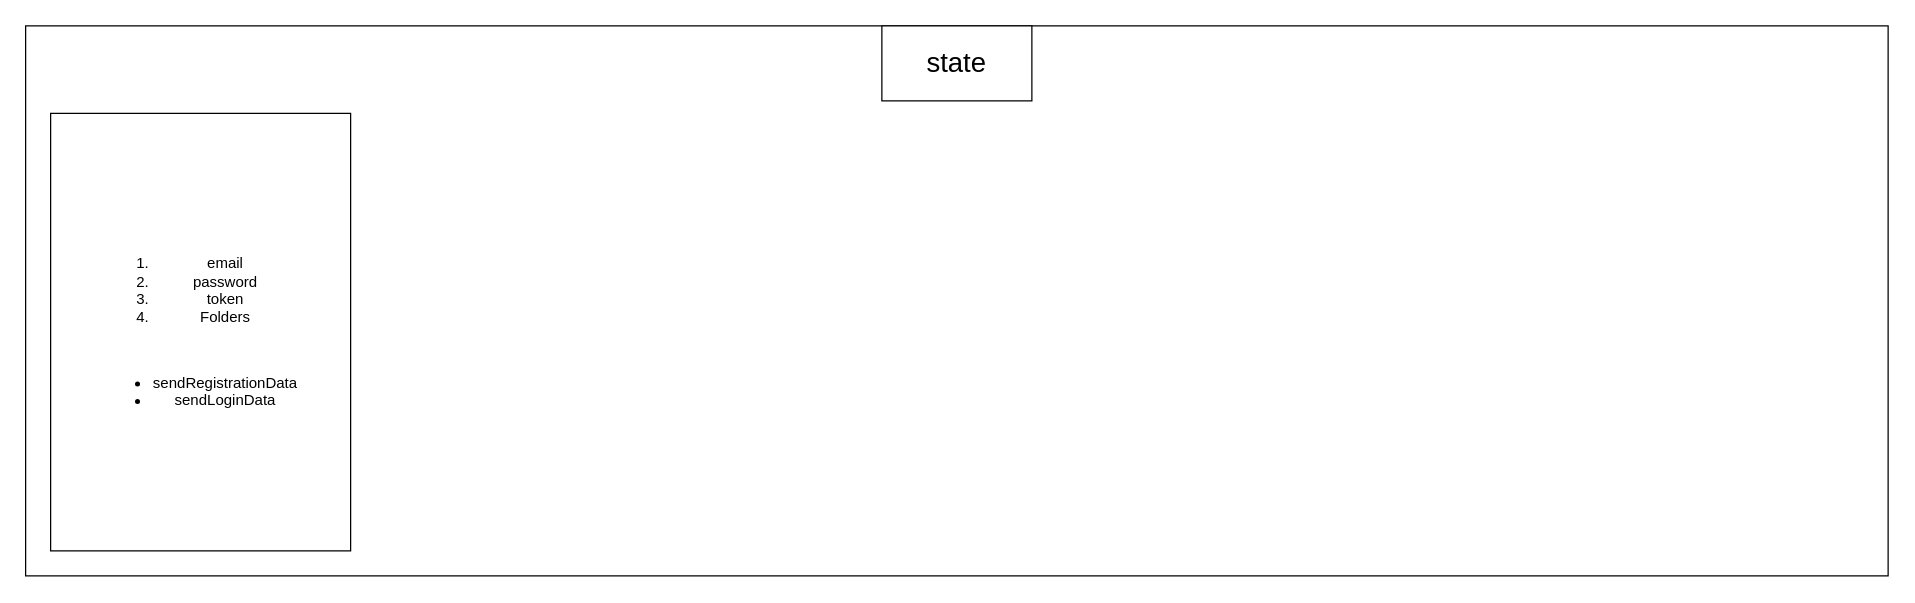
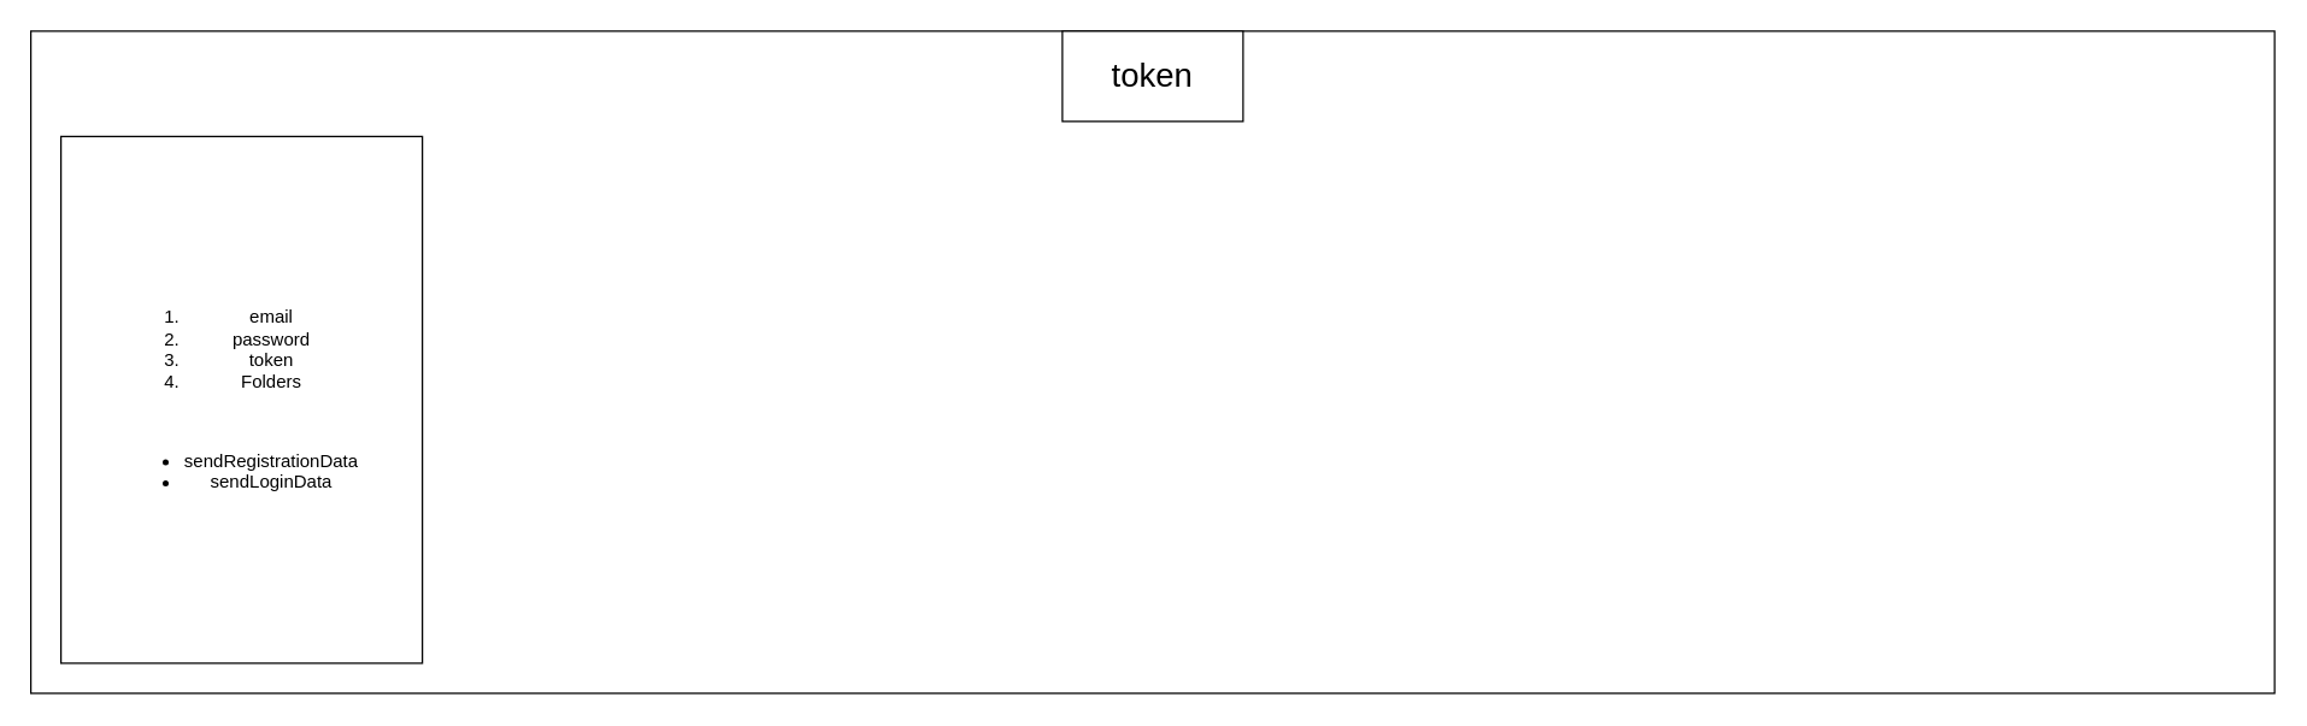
- <mxCell id="3" value="&lt;font style=&quot;font-size: 22px&quot;&gt;state&lt;/font&gt;" style="rounded=0;whiteSpace=wrap;html=1;" parent="1" vertex="1"><mxGeometry x="705" y="20" width="120" height="60" as="geometry" /></mxCell>
+ <mxCell id="3" value="&lt;font style=&quot;font-size: 22px&quot;&gt;token&lt;/font&gt;" style="rounded=0;whiteSpace=wrap;html=1;" parent="1" vertex="1"><mxGeometry x="705" y="20" width="120" height="60" as="geometry" /></mxCell>
